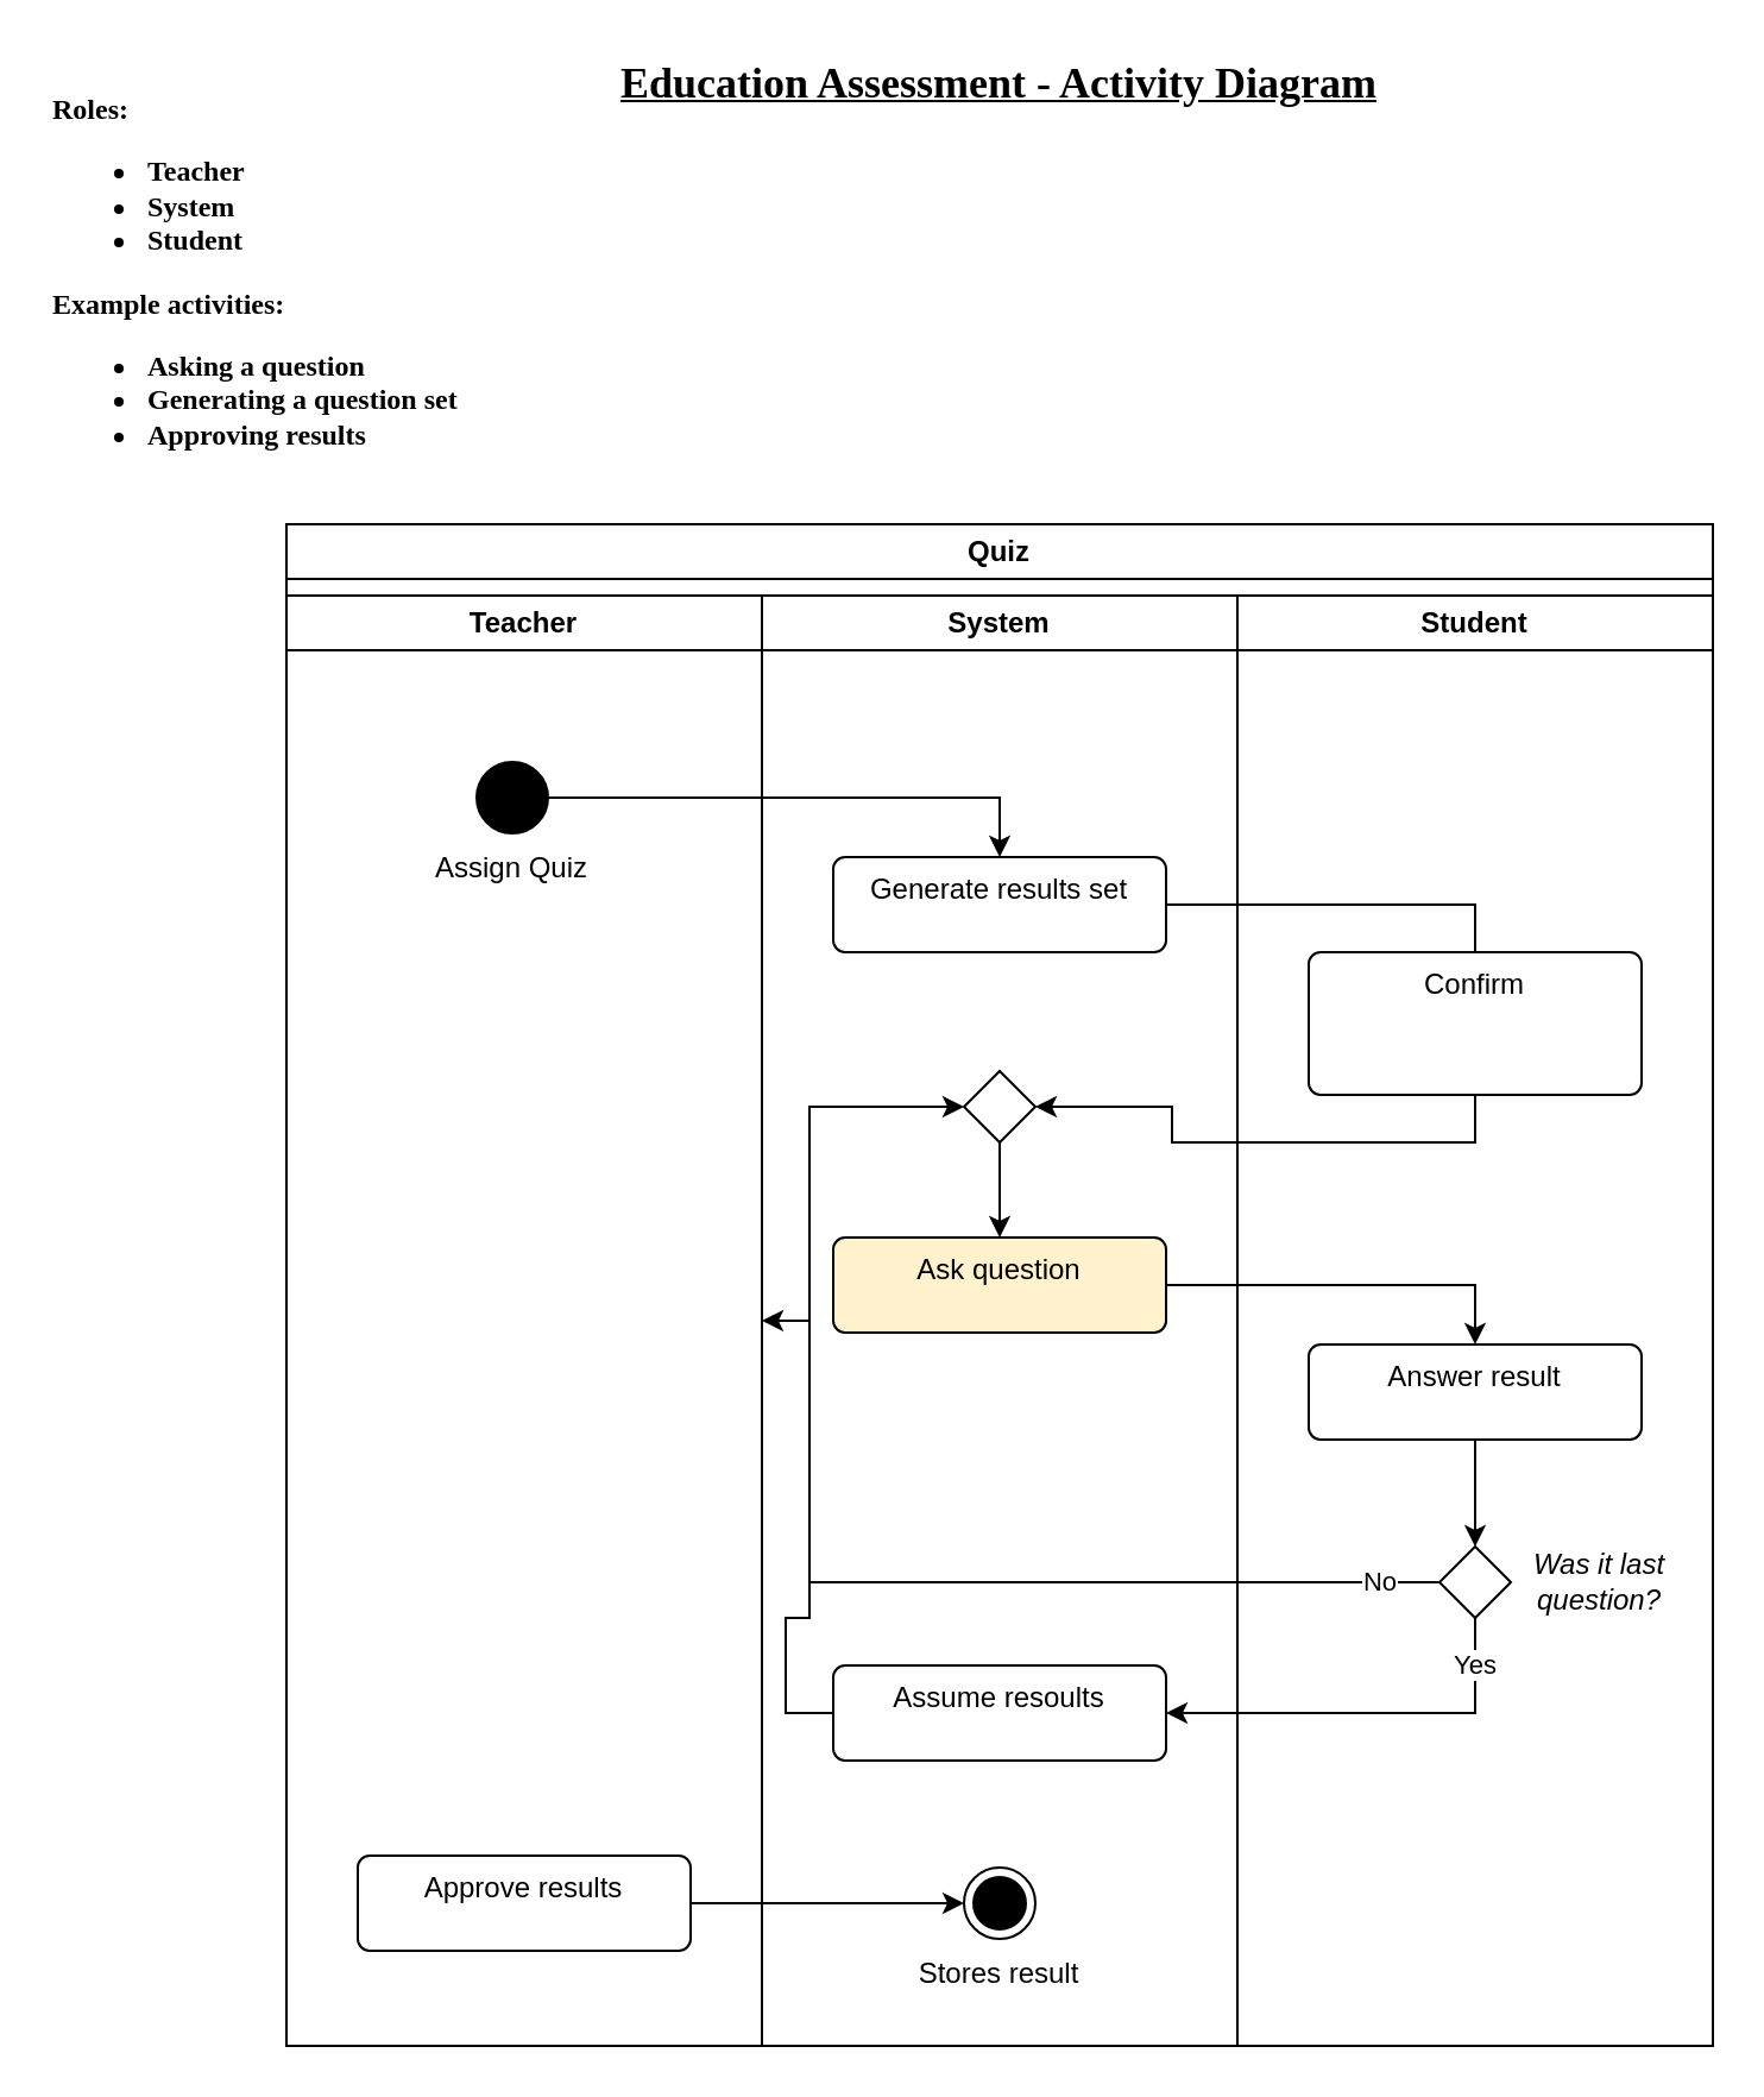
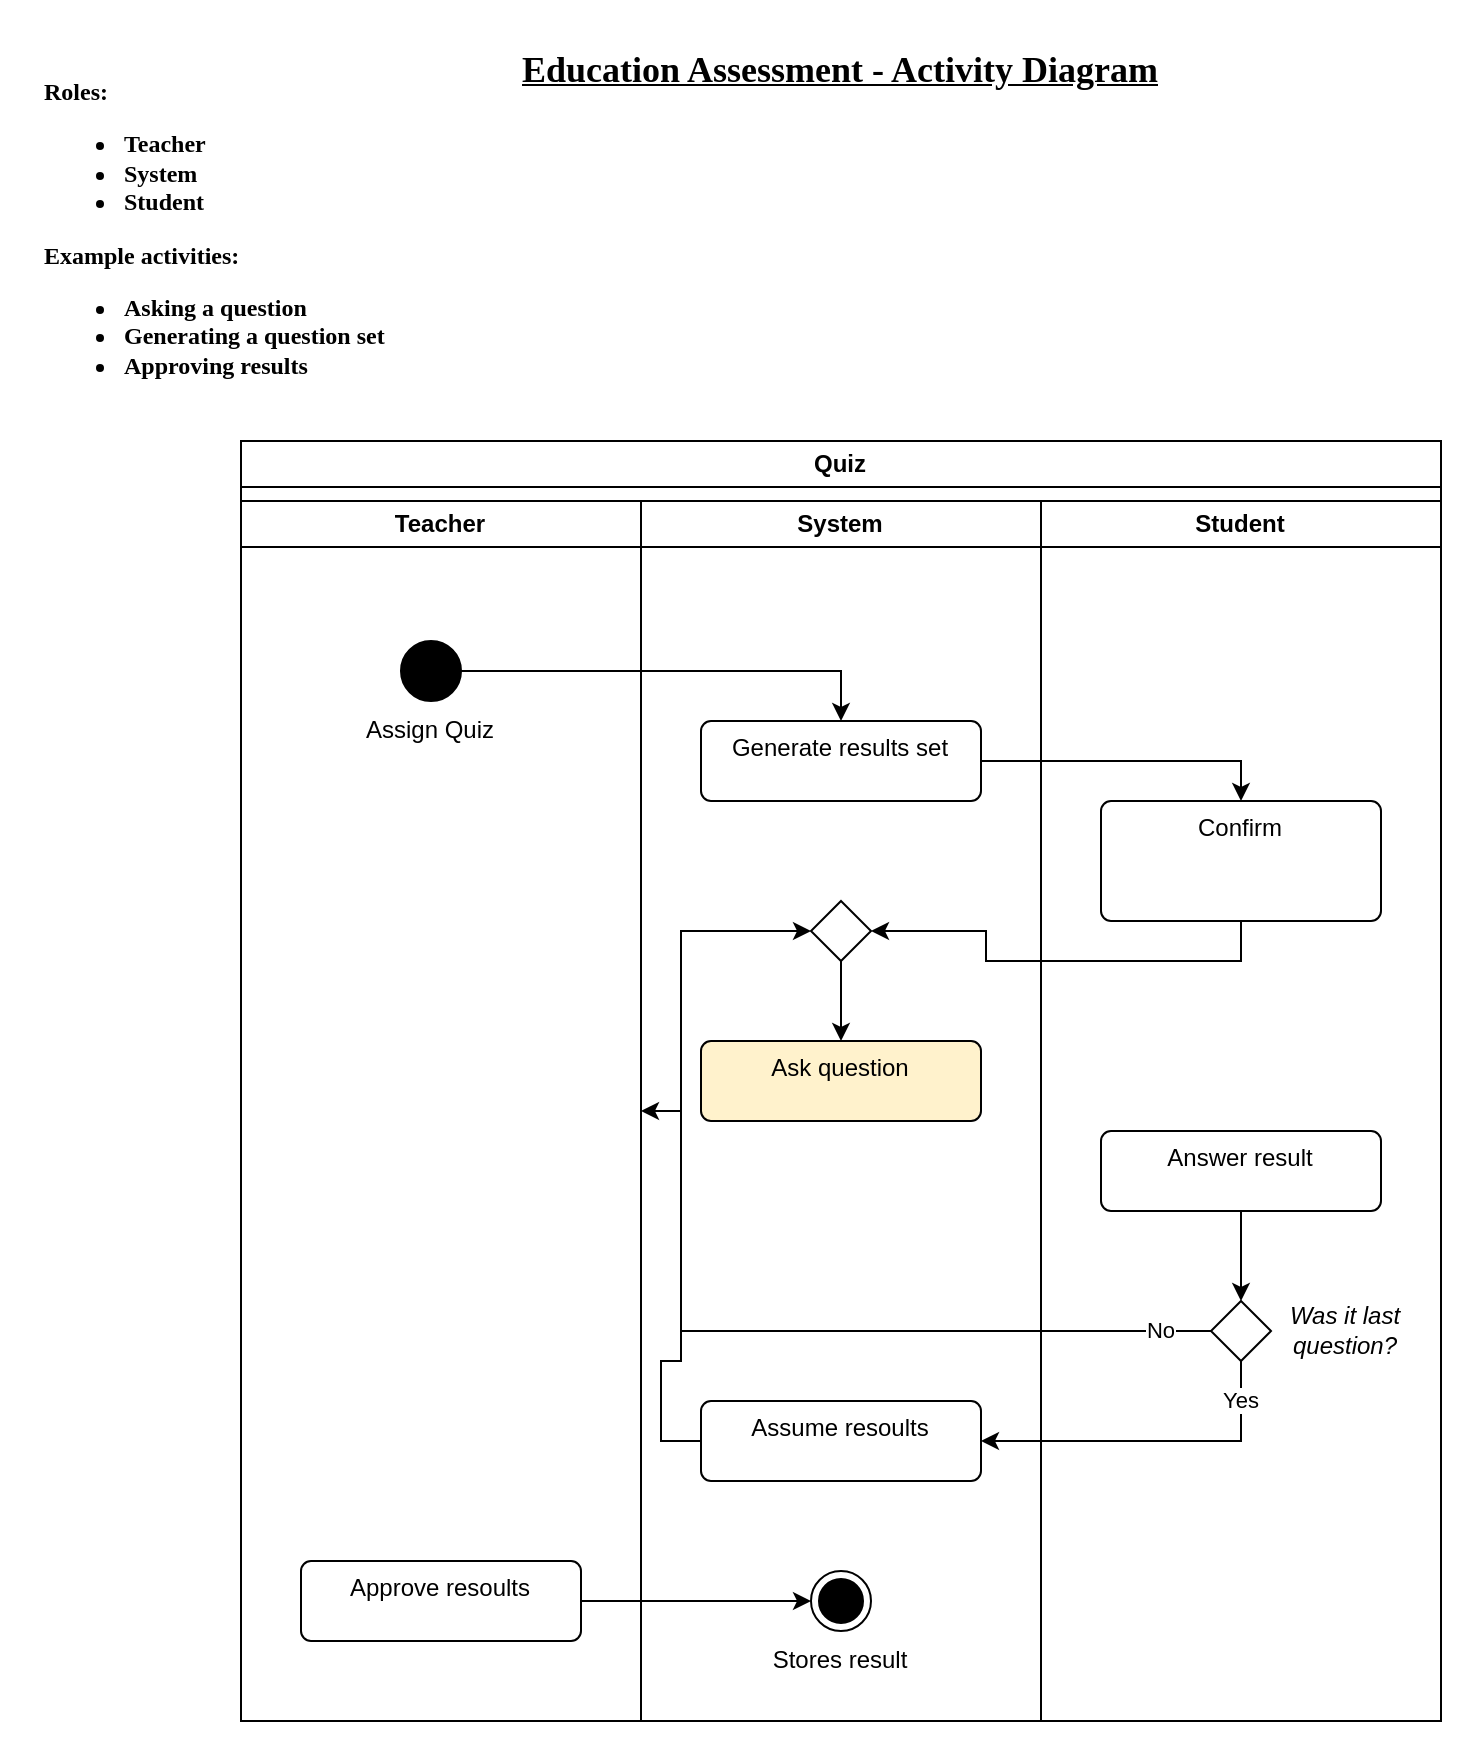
- <mxCell id="8" style="edgeStyle=orthogonalEdgeStyle;rounded=0;orthogonalLoop=1;jettySize=auto;html=1;entryX=0.5;entryY=0;entryDx=0;entryDy=0;endArrow=none;" edge="1" parent="5" source="9" target="12"><mxGeometry relative="1" as="geometry" /></mxCell>
+ <mxCell id="8" style="edgeStyle=orthogonalEdgeStyle;rounded=0;orthogonalLoop=1;jettySize=auto;html=1;entryX=0.5;entryY=0;entryDx=0;entryDy=0;" edge="1" parent="5" source="9" target="12"><mxGeometry relative="1" as="geometry" /></mxCell>
- <mxCell id="15" style="edgeStyle=orthogonalEdgeStyle;rounded=0;orthogonalLoop=1;jettySize=auto;html=1;entryX=0.5;entryY=0;entryDx=0;entryDy=0;" edge="1" parent="5" source="16" target="18"><mxGeometry relative="1" as="geometry" /></mxCell>
- <mxCell id="26" value="Approve results" style="html=1;align=center;verticalAlign=top;rounded=1;absoluteArcSize=1;arcSize=10;dashed=0;whiteSpace=wrap;" vertex="1" parent="5"><mxGeometry x="30" y="560" width="140" height="40" as="geometry" /></mxCell>
+ <mxCell id="26" value="Approve resoults" style="html=1;align=center;verticalAlign=top;rounded=1;absoluteArcSize=1;arcSize=10;dashed=0;whiteSpace=wrap;" vertex="1" parent="5"><mxGeometry x="30" y="560" width="140" height="40" as="geometry" /></mxCell>
